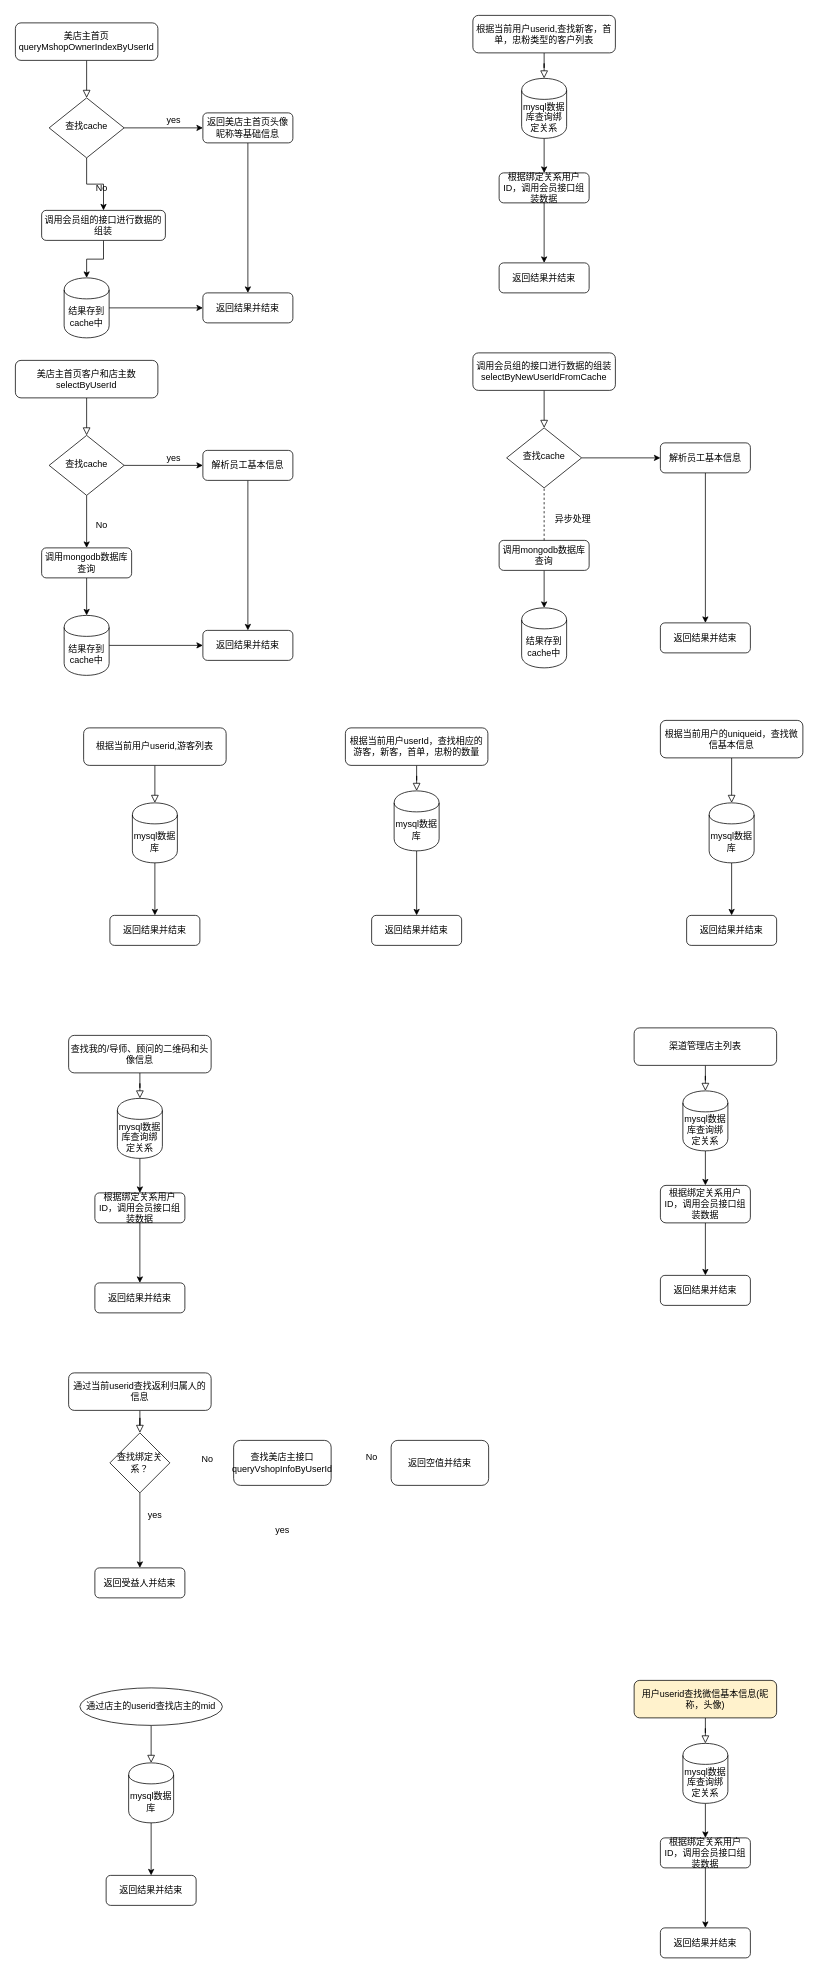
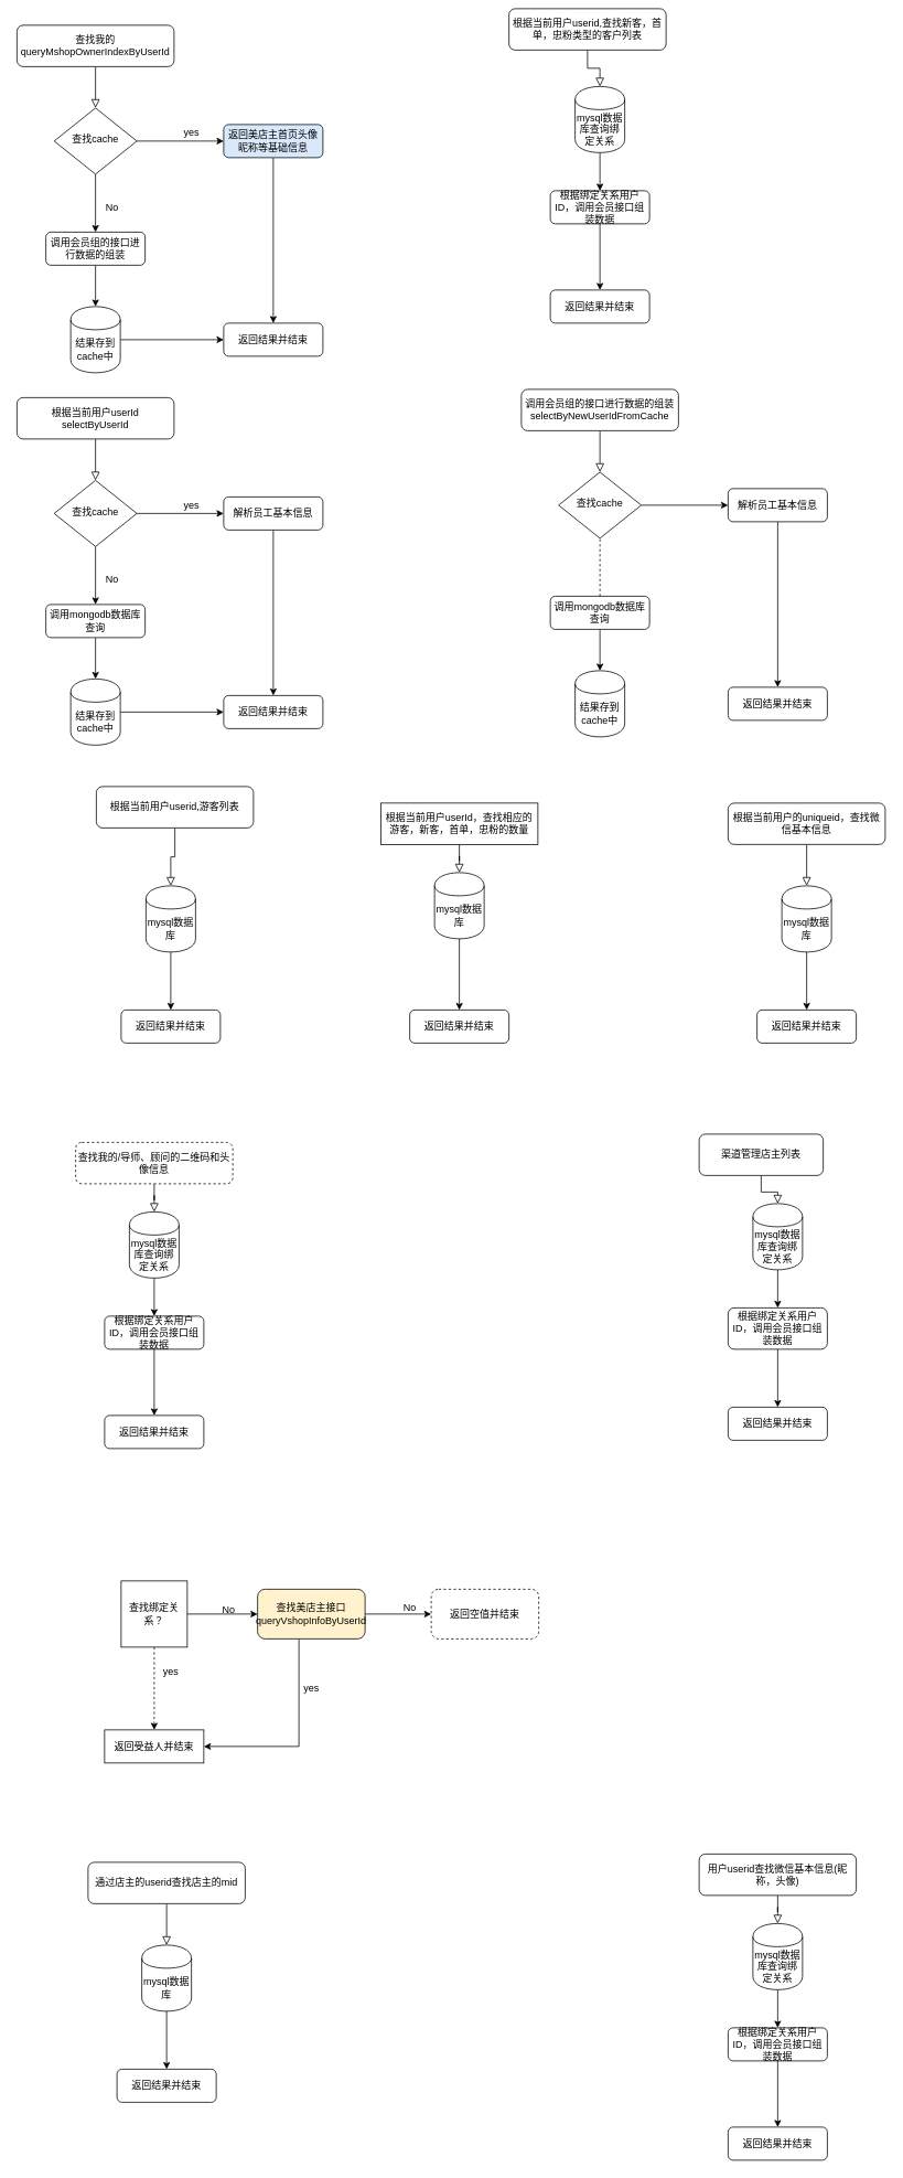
- <mxCell id="22" value="根据当前用户userid,查找新客，首单，忠粉类型的客户列表" style="rounded=1;whiteSpace=wrap;html=1;fontSize=12;glass=0;strokeWidth=1;shadow=0;" vertex="1" parent="1"><mxGeometry x="630" y="20" width="190" height="50" as="geometry" /></mxCell>
+ <mxCell id="22" value="根据当前用户userid,查找新客，首单，忠粉类型的客户列表" style="rounded=1;whiteSpace=wrap;html=1;fontSize=12;glass=0;strokeWidth=1;shadow=0;" vertex="1" parent="1"><mxGeometry x="615" y="10" width="190" height="50" as="geometry" /></mxCell>
- <mxCell id="3" value="美店主首页&lt;br&gt;queryMshopOwnerIndexByUserId" style="rounded=1;whiteSpace=wrap;html=1;fontSize=12;glass=0;strokeWidth=1;shadow=0;" parent="1" vertex="1"><mxGeometry x="20" y="30" width="190" height="50" as="geometry" /></mxCell>
+ <mxCell id="3" value="查找我的&lt;br&gt;queryMshopOwnerIndexByUserId" style="rounded=1;whiteSpace=wrap;html=1;fontSize=12;glass=0;strokeWidth=1;shadow=0;" parent="1" vertex="1"><mxGeometry x="20" y="30" width="190" height="50" as="geometry" /></mxCell>
- <mxCell id="8" value="返回美店主首页头像昵称等基础信息" style="rounded=1;whiteSpace=wrap;html=1;fontSize=12;glass=0;strokeWidth=1;shadow=0;" parent="1" vertex="1"><mxGeometry x="270" y="150" width="120" height="40" as="geometry" /></mxCell>
+ <mxCell id="8" value="返回美店主首页头像昵称等基础信息" style="rounded=1;whiteSpace=wrap;html=1;fontSize=12;glass=0;strokeWidth=1;shadow=0;fillColor=#dae8fc;" parent="1" vertex="1"><mxGeometry x="270" y="150" width="120" height="40" as="geometry" /></mxCell>
- <mxCell id="12" value="调用会员组的接口进行数据的组装" style="rounded=1;whiteSpace=wrap;html=1;fontSize=12;glass=0;strokeWidth=1;shadow=0;" vertex="1" parent="1"><mxGeometry x="55" y="280" width="165" height="40" as="geometry" /></mxCell>
+ <mxCell id="12" value="调用会员组的接口进行数据的组装" style="rounded=1;whiteSpace=wrap;html=1;fontSize=12;glass=0;strokeWidth=1;shadow=0;" vertex="1" parent="1"><mxGeometry x="55" y="280" width="120" height="40" as="geometry" /></mxCell>
- <mxCell id="79" value="美店主首页客户和店主数&lt;br&gt;selectByUserId" style="rounded=1;whiteSpace=wrap;html=1;fontSize=12;glass=0;strokeWidth=1;shadow=0;" vertex="1" parent="1"><mxGeometry x="20" y="480" width="190" height="50" as="geometry" /></mxCell>
+ <mxCell id="79" value="根据当前用户userId&lt;br&gt;selectByUserId" style="rounded=1;whiteSpace=wrap;html=1;fontSize=12;glass=0;strokeWidth=1;shadow=0;" vertex="1" parent="1"><mxGeometry x="20" y="480" width="190" height="50" as="geometry" /></mxCell>
- <mxCell id="103" value="异步处理" style="text;html=1;align=center;verticalAlign=middle;resizable=0;points=[];autosize=1;" vertex="1" parent="1"><mxGeometry x="733" y="682" width="60" height="20" as="geometry" /></mxCell>
- <mxCell id="62" value="根据当前用户的uniqueid，查找微信基本信息" style="rounded=1;whiteSpace=wrap;html=1;fontSize=12;glass=0;strokeWidth=1;shadow=0;" vertex="1" parent="1"><mxGeometry x="880" y="960" width="190" height="50" as="geometry" /></mxCell>
+ <mxCell id="62" value="根据当前用户的uniqueid，查找微信基本信息" style="rounded=1;whiteSpace=wrap;html=1;fontSize=12;glass=0;strokeWidth=1;shadow=0;" vertex="1" parent="1"><mxGeometry x="880" y="970" width="190" height="50" as="geometry" /></mxCell>
- <mxCell id="57" value="根据当前用户userid,游客列表" style="rounded=1;whiteSpace=wrap;html=1;fontSize=12;glass=0;strokeWidth=1;shadow=0;" vertex="1" parent="1"><mxGeometry x="111" y="970" width="190" height="50" as="geometry" /></mxCell>
+ <mxCell id="57" value="根据当前用户userid,游客列表" style="rounded=1;whiteSpace=wrap;html=1;fontSize=12;glass=0;strokeWidth=1;shadow=0;" vertex="1" parent="1"><mxGeometry x="116" y="950" width="190" height="50" as="geometry" /></mxCell>
- <mxCell id="17" value="根据当前用户userId，查找相应的游客，新客，首单，忠粉的数量" style="rounded=1;whiteSpace=wrap;html=1;fontSize=12;glass=0;strokeWidth=1;shadow=0;" vertex="1" parent="1"><mxGeometry x="460" y="970" width="190" height="50" as="geometry" /></mxCell>
+ <mxCell id="17" value="根据当前用户userId，查找相应的游客，新客，首单，忠粉的数量" style="whiteSpace=wrap;html=1;fontSize=12;glass=0;strokeWidth=1;shadow=0;rounded=0;" vertex="1" parent="1"><mxGeometry x="460" y="970" width="190" height="50" as="geometry" /></mxCell>
- <mxCell id="36" value="渠道管理店主列表" style="rounded=1;whiteSpace=wrap;html=1;fontSize=12;glass=0;strokeWidth=1;shadow=0;" vertex="1" parent="1"><mxGeometry x="845" y="1370" width="190" height="50" as="geometry" /></mxCell>
+ <mxCell id="36" value="渠道管理店主列表" style="rounded=1;whiteSpace=wrap;html=1;fontSize=12;glass=0;strokeWidth=1;shadow=0;" vertex="1" parent="1"><mxGeometry x="845" y="1370" width="150" height="50" as="geometry" /></mxCell>
- <mxCell id="29" value="查找我的/导师、顾问的二维码和头像信息" style="rounded=1;whiteSpace=wrap;html=1;fontSize=12;glass=0;strokeWidth=1;shadow=0;" vertex="1" parent="1"><mxGeometry x="91" y="1380" width="190" height="50" as="geometry" /></mxCell>
+ <mxCell id="29" value="查找我的/导师、顾问的二维码和头像信息" style="rounded=1;whiteSpace=wrap;html=1;fontSize=12;glass=0;strokeWidth=1;shadow=0;dashed=1;" vertex="1" parent="1"><mxGeometry x="91" y="1380" width="190" height="50" as="geometry" /></mxCell>
- <mxCell id="43" value="通过当前userid查找返利归属人的信息" style="rounded=1;whiteSpace=wrap;html=1;fontSize=12;glass=0;strokeWidth=1;shadow=0;" vertex="1" parent="1"><mxGeometry x="91" y="1830" width="190" height="50" as="geometry" /></mxCell>
- <mxCell id="42" value="" style="rounded=0;html=1;jettySize=auto;orthogonalLoop=1;fontSize=11;endArrow=block;endFill=0;endSize=8;strokeWidth=1;shadow=0;labelBackgroundColor=none;edgeStyle=orthogonalEdgeStyle;entryX=0.5;entryY=0;entryDx=0;entryDy=0;" edge="1" parent="1" source="43" target="48"><mxGeometry relative="1" as="geometry"><mxPoint x="231" y="1914" as="targetPoint" /></mxGeometry></mxCell>
- <mxCell id="48" value="查找绑定关系？" style="rhombus;whiteSpace=wrap;html=1;" vertex="1" parent="1"><mxGeometry x="146" y="1910" width="80" height="80" as="geometry" /></mxCell>
+ <mxCell id="48" value="查找绑定关系？" style="whiteSpace=wrap;html=1;rounded=0;" vertex="1" parent="1"><mxGeometry x="146" y="1910" width="80" height="80" as="geometry" /></mxCell>
+ <mxCell id="47" value="" style="edgeStyle=orthogonalEdgeStyle;rounded=0;orthogonalLoop=1;jettySize=auto;html=1;entryX=0;entryY=0.5;entryDx=0;entryDy=0;" edge="1" parent="1" source="48" target="52"><mxGeometry relative="1" as="geometry"><mxPoint x="306" y="1950" as="targetPoint" /></mxGeometry></mxCell>
- <mxCell id="52" value="查找美店主接口&lt;br&gt;queryVshopInfoByUserId" style="rounded=1;whiteSpace=wrap;html=1;" vertex="1" parent="1"><mxGeometry x="311" y="1920" width="130" height="60" as="geometry" /></mxCell>
+ <mxCell id="52" value="查找美店主接口&lt;br&gt;queryVshopInfoByUserId" style="rounded=1;whiteSpace=wrap;html=1;fillColor=#fff2cc;" vertex="1" parent="1"><mxGeometry x="311" y="1920" width="130" height="60" as="geometry" /></mxCell>
+ <mxCell id="51" value="" style="edgeStyle=orthogonalEdgeStyle;rounded=0;orthogonalLoop=1;jettySize=auto;html=1;" edge="1" parent="1" source="52" target="53"><mxGeometry relative="1" as="geometry" /></mxCell>
- <mxCell id="53" value="返回空值并结束" style="rounded=1;whiteSpace=wrap;html=1;" vertex="1" parent="1"><mxGeometry x="521" y="1920" width="130" height="60" as="geometry" /></mxCell>
+ <mxCell id="53" value="返回空值并结束" style="rounded=1;whiteSpace=wrap;html=1;dashed=1;" vertex="1" parent="1"><mxGeometry x="521" y="1920" width="130" height="60" as="geometry" /></mxCell>
- <mxCell id="45" value="" style="edgeStyle=orthogonalEdgeStyle;rounded=0;orthogonalLoop=1;jettySize=auto;html=1;entryX=0.5;entryY=0;entryDx=0;entryDy=0;exitX=0.5;exitY=1;exitDx=0;exitDy=0;" edge="1" parent="1" source="48" target="44"><mxGeometry relative="1" as="geometry"><mxPoint x="186" y="2074" as="targetPoint" /><mxPoint x="186" y="1994" as="sourcePoint" /></mxGeometry></mxCell>
+ <mxCell id="45" value="" style="edgeStyle=orthogonalEdgeStyle;rounded=0;orthogonalLoop=1;jettySize=auto;html=1;entryX=0.5;entryY=0;entryDx=0;entryDy=0;exitX=0.5;exitY=1;exitDx=0;exitDy=0;dashed=1;" edge="1" parent="1" source="48" target="44"><mxGeometry relative="1" as="geometry"><mxPoint x="186" y="2074" as="targetPoint" /><mxPoint x="186" y="1994" as="sourcePoint" /></mxGeometry></mxCell>
- <mxCell id="44" value="返回受益人并结束" style="rounded=1;whiteSpace=wrap;html=1;fontSize=12;glass=0;strokeWidth=1;shadow=0;" vertex="1" parent="1"><mxGeometry x="126" y="2090" width="120" height="40" as="geometry" /></mxCell>
+ <mxCell id="44" value="返回受益人并结束" style="whiteSpace=wrap;html=1;fontSize=12;glass=0;strokeWidth=1;shadow=0;rounded=0;" vertex="1" parent="1"><mxGeometry x="126" y="2090" width="120" height="40" as="geometry" /></mxCell>
+ <mxCell id="50" value="" style="edgeStyle=orthogonalEdgeStyle;rounded=0;orthogonalLoop=1;jettySize=auto;html=1;entryX=1;entryY=0.5;entryDx=0;entryDy=0;" edge="1" parent="1" source="52" target="44"><mxGeometry relative="1" as="geometry"><mxPoint x="311" y="2070" as="targetPoint" /><Array as="points"><mxPoint x="361" y="2110" /></Array></mxGeometry></mxCell>
- <mxCell id="72" value="用户userid查找微信基本信息(昵称，头像)" style="rounded=1;whiteSpace=wrap;html=1;fontSize=12;glass=0;strokeWidth=1;shadow=0;fillColor=#fff2cc;" vertex="1" parent="1"><mxGeometry x="845" y="2240" width="190" height="50" as="geometry" /></mxCell>
+ <mxCell id="72" value="用户userid查找微信基本信息(昵称，头像)" style="rounded=1;whiteSpace=wrap;html=1;fontSize=12;glass=0;strokeWidth=1;shadow=0;" vertex="1" parent="1"><mxGeometry x="845" y="2240" width="190" height="50" as="geometry" /></mxCell>
- <mxCell id="67" value="通过店主的userid查找店主的mid" style="ellipse;whiteSpace=wrap;html=1;fontSize=12;glass=0;strokeWidth=1;shadow=0;" vertex="1" parent="1"><mxGeometry x="106" y="2250" width="190" height="50" as="geometry" /></mxCell>
+ <mxCell id="67" value="通过店主的userid查找店主的mid" style="rounded=1;whiteSpace=wrap;html=1;fontSize=12;glass=0;strokeWidth=1;shadow=0;" vertex="1" parent="1"><mxGeometry x="106" y="2250" width="190" height="50" as="geometry" /></mxCell>
